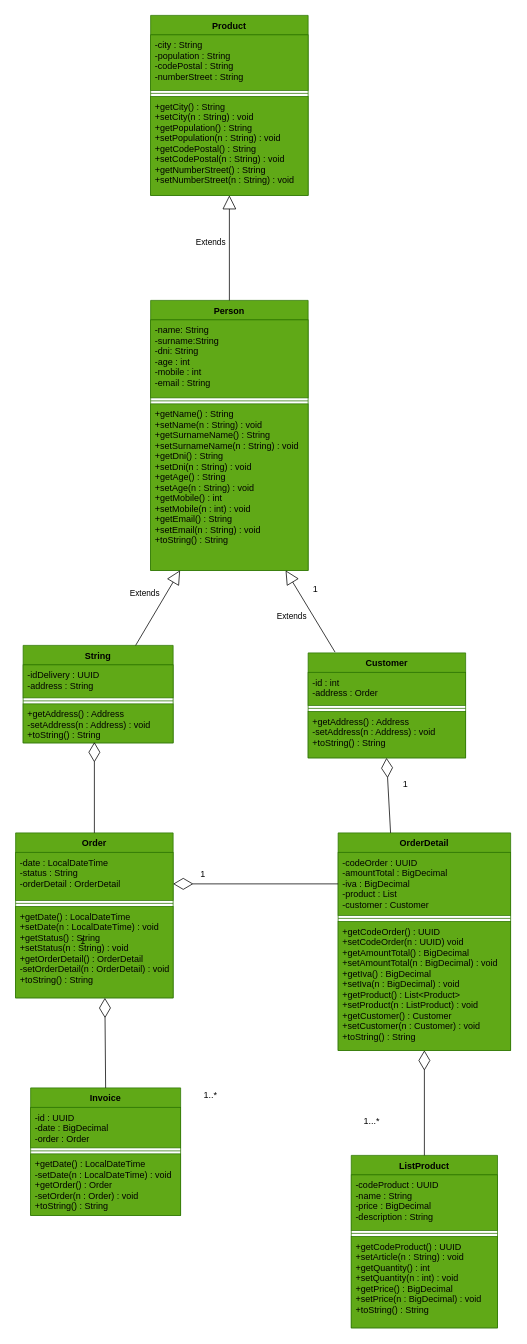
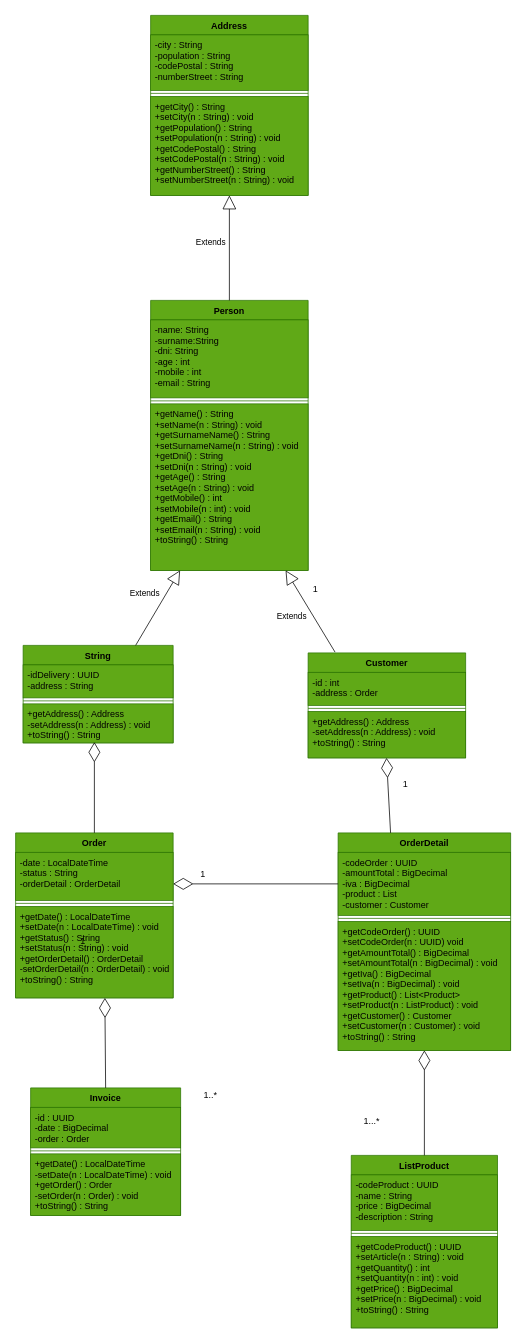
- <mxCell id="6" value="Product" style="swimlane;fontStyle=1;align=center;verticalAlign=top;childLayout=stackLayout;horizontal=1;startSize=26;horizontalStack=0;resizeParent=1;resizeParentMax=0;resizeLast=0;collapsible=1;marginBottom=0;fillColor=#60a917;fontColor=#000000;strokeColor=#2D7600;" parent="1" vertex="1"><mxGeometry x="200" y="20" width="210" height="240" as="geometry"><mxRectangle x="280" y="460" width="90" height="30" as="alternateBounds" /></mxGeometry></mxCell>
+ <mxCell id="6" value="Address" style="swimlane;fontStyle=1;align=center;verticalAlign=top;childLayout=stackLayout;horizontal=1;startSize=26;horizontalStack=0;resizeParent=1;resizeParentMax=0;resizeLast=0;collapsible=1;marginBottom=0;fillColor=#60a917;fontColor=#000000;strokeColor=#2D7600;" parent="1" vertex="1"><mxGeometry x="200" y="20" width="210" height="240" as="geometry"><mxRectangle x="280" y="460" width="90" height="30" as="alternateBounds" /></mxGeometry></mxCell>
